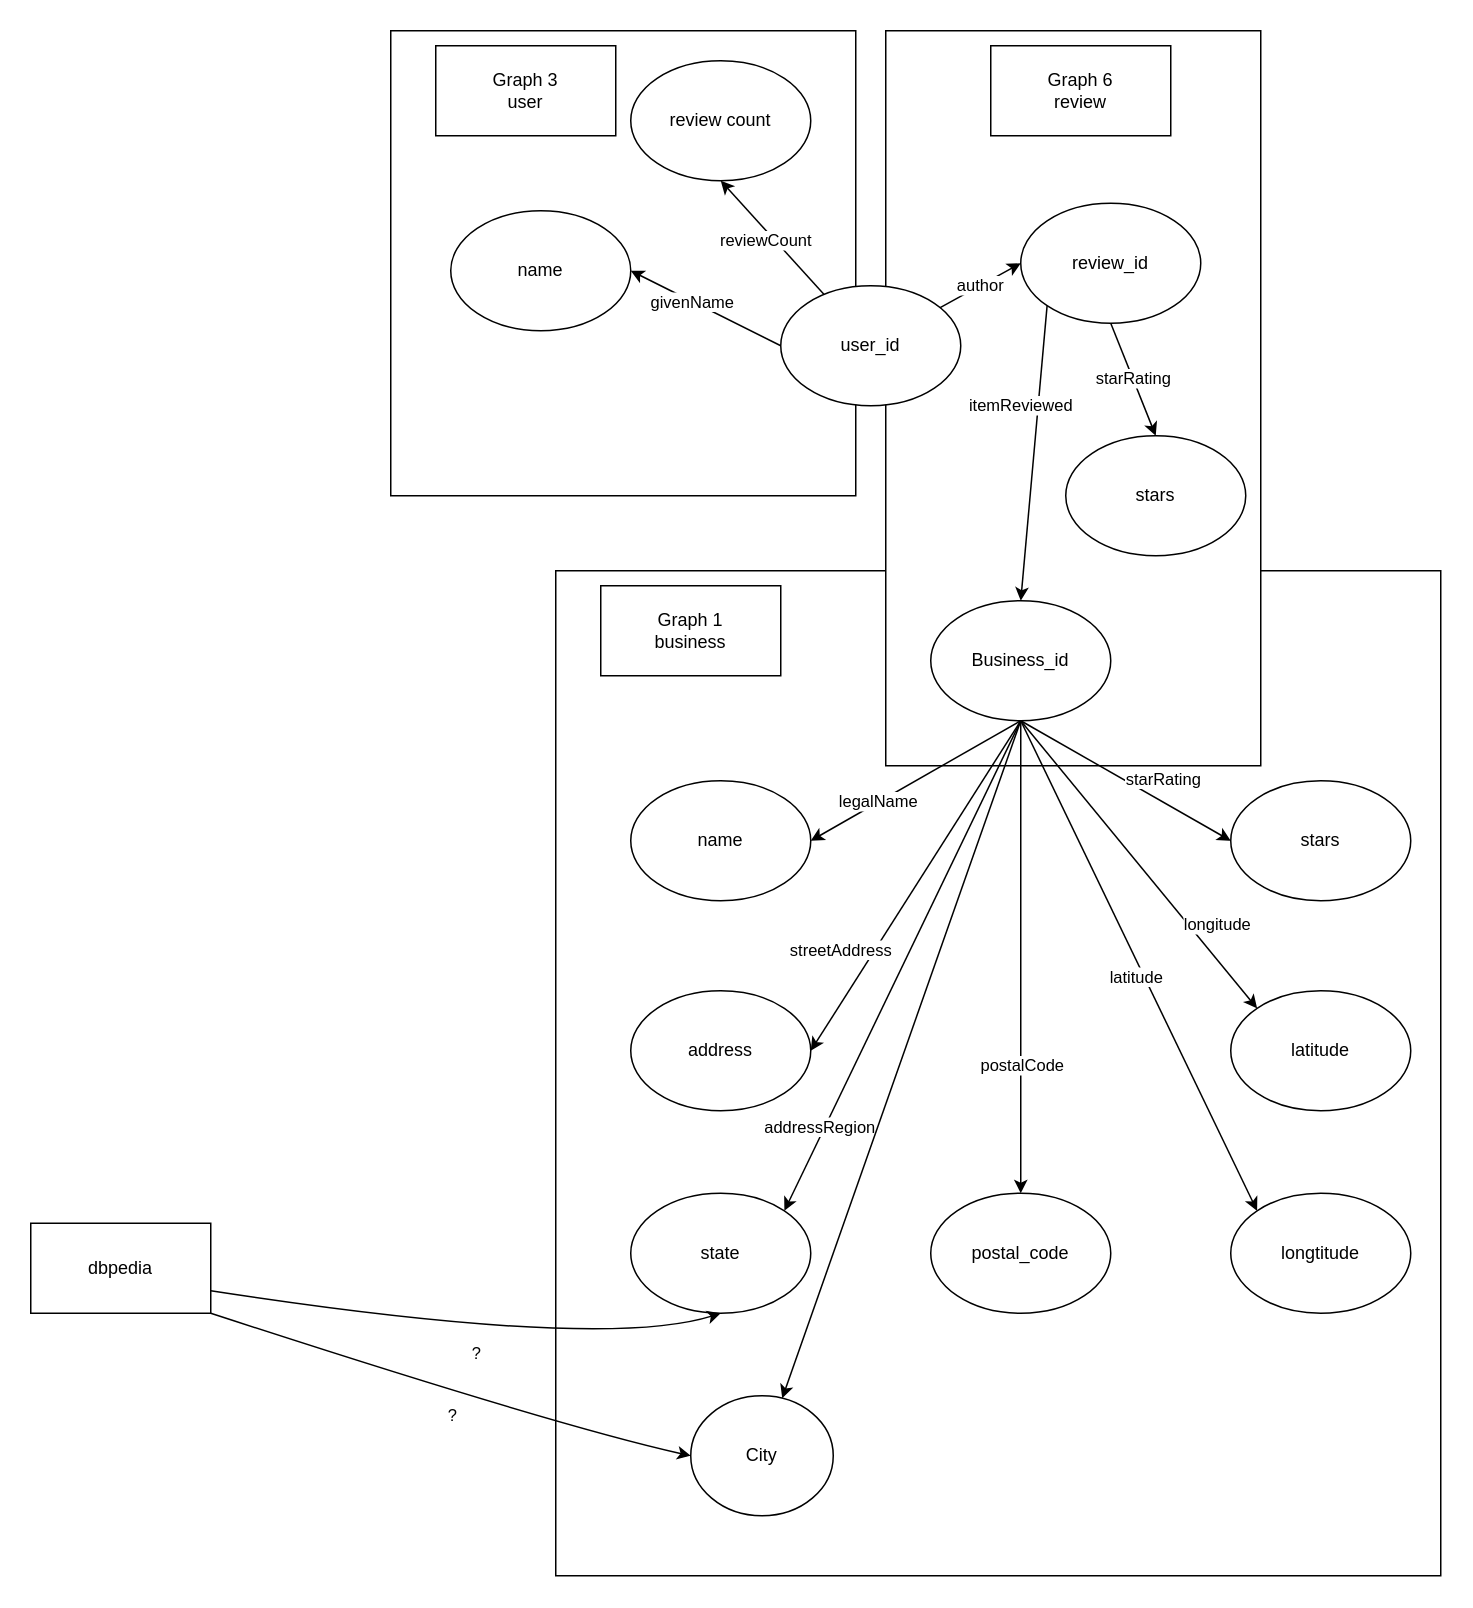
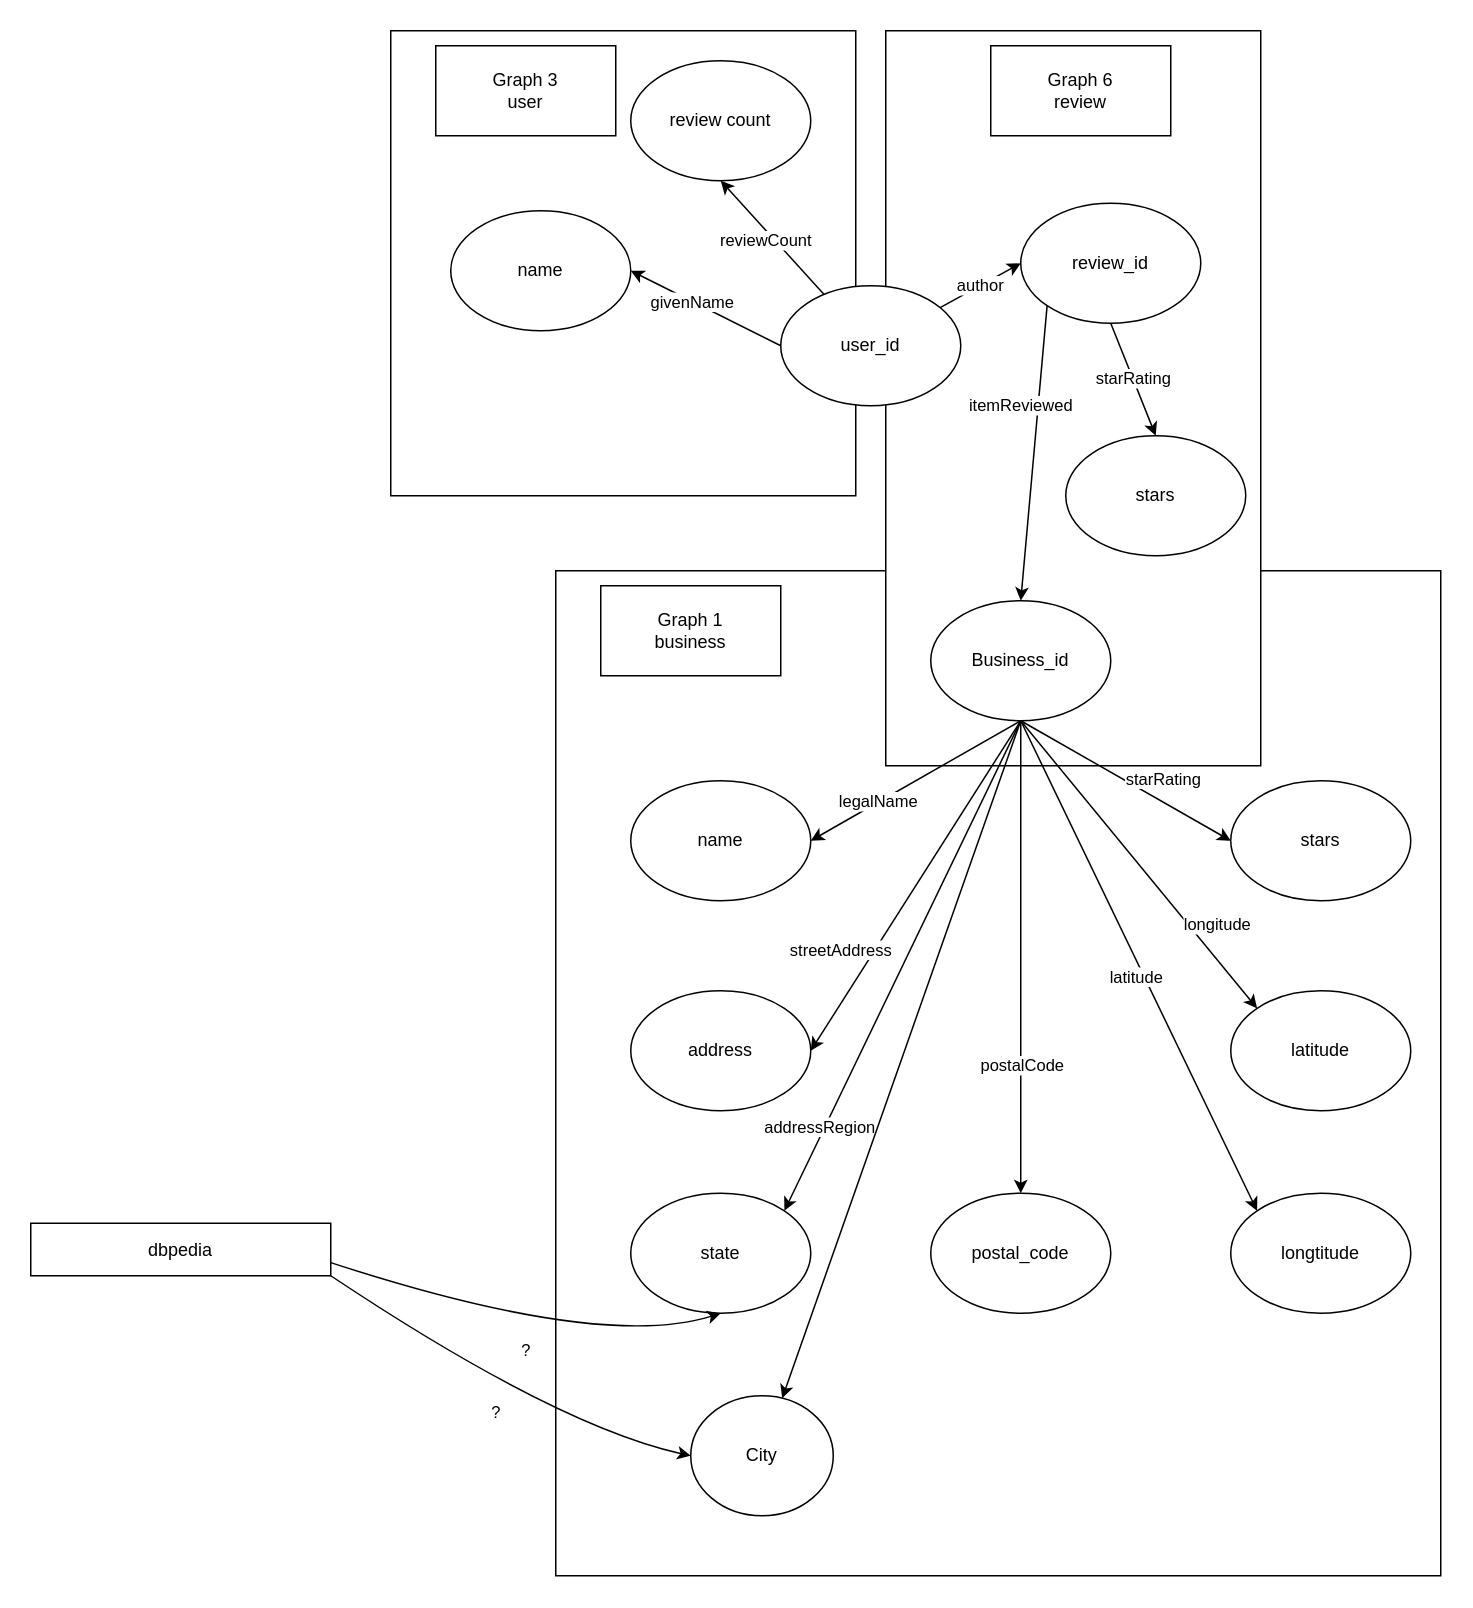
- <mxCell id="38" value="dbpedia" style="rounded=0;whiteSpace=wrap;html=1;" parent="1" vertex="1"><mxGeometry x="20" y="815" width="120" height="60" as="geometry" /></mxCell>
+ <mxCell id="38" value="dbpedia" style="rounded=0;whiteSpace=wrap;html=1;" parent="1" vertex="1"><mxGeometry x="20" y="815" width="200" height="35" as="geometry" /></mxCell>
